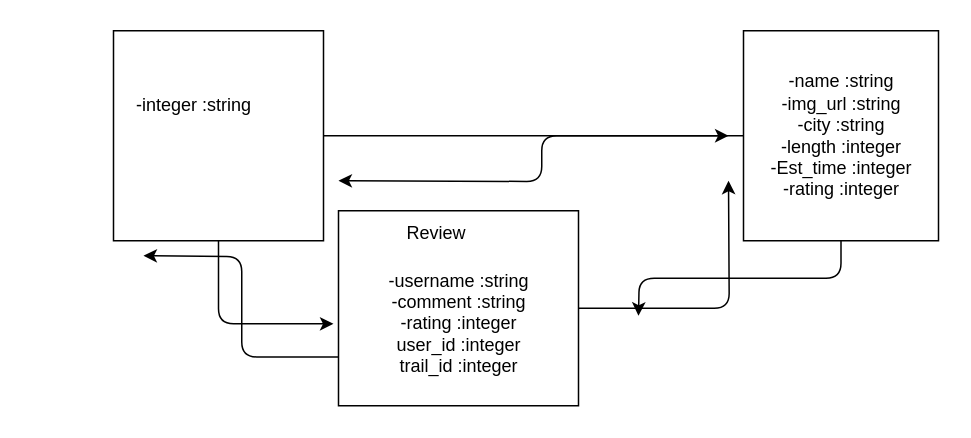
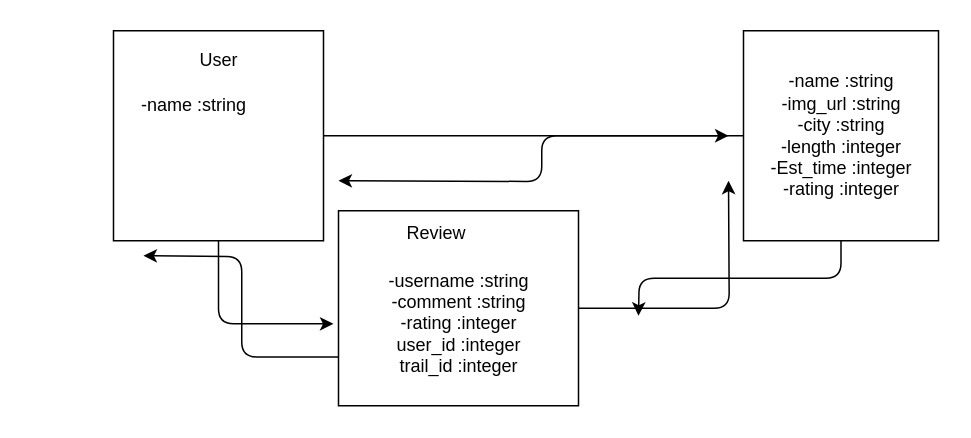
+ <mxCell id="11" value="User" style="text;html=1;resizable=0;autosize=1;align=center;verticalAlign=middle;points=[];fillColor=none;strokeColor=none;rounded=0;" vertex="1" parent="1"><mxGeometry x="125" y="30" width="40" height="20" as="geometry" /></mxCell>
- <mxCell id="13" value="&amp;nbsp; &amp;nbsp; &amp;nbsp; &amp;nbsp; &amp;nbsp; &amp;nbsp; &amp;nbsp; &amp;nbsp; &amp;nbsp; &amp;nbsp; -integer :string&lt;br&gt;" style="text;html=1;resizable=0;autosize=1;align=center;verticalAlign=middle;points=[];fillColor=none;strokeColor=none;rounded=0;" vertex="1" parent="1"><mxGeometry x="20" y="60" width="150" height="20" as="geometry" /></mxCell>
+ <mxCell id="13" value="&amp;nbsp; &amp;nbsp; &amp;nbsp; &amp;nbsp; &amp;nbsp; &amp;nbsp; &amp;nbsp; &amp;nbsp; &amp;nbsp; &amp;nbsp; -name :string&lt;br&gt;" style="text;html=1;resizable=0;autosize=1;align=center;verticalAlign=middle;points=[];fillColor=none;strokeColor=none;rounded=0;" vertex="1" parent="1"><mxGeometry x="20" y="60" width="150" height="20" as="geometry" /></mxCell>
